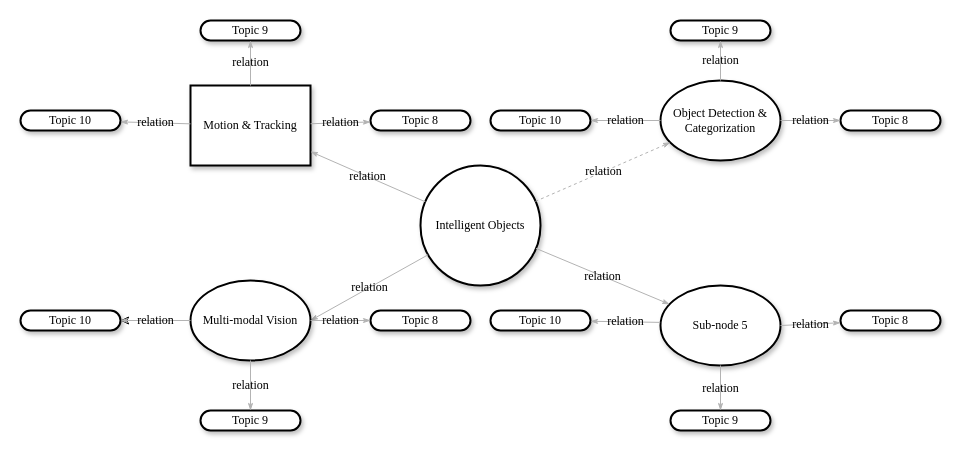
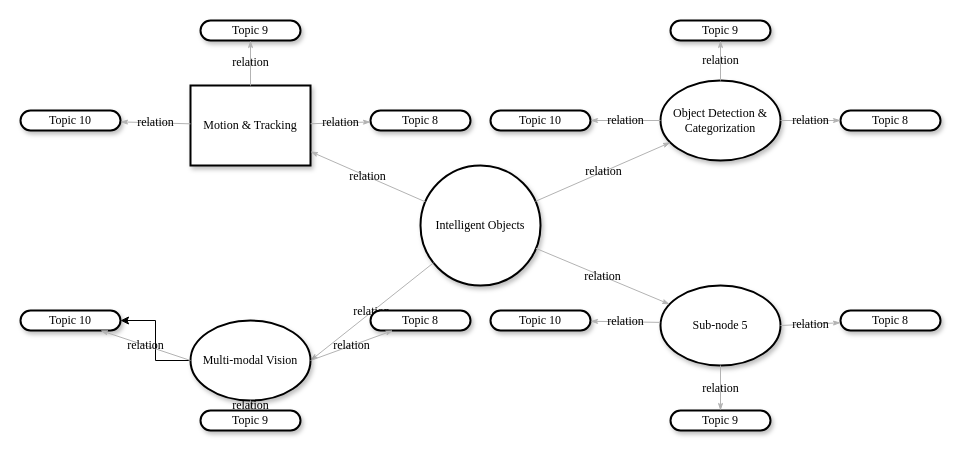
- <mxCell id="11" value="relation" style="edgeStyle=none;rounded=1;html=1;labelBackgroundColor=none;startArrow=none;startFill=0;startSize=5;endArrow=classicThin;endFill=1;endSize=5;jettySize=auto;orthogonalLoop=1;strokeColor=#B3B3B3;strokeWidth=1;fontFamily=Verdana;fontSize=12;dashed=1;" parent="1" source="5" target="4" edge="1"><mxGeometry relative="1" as="geometry" /></mxCell>
+ <mxCell id="11" value="relation" style="edgeStyle=none;rounded=1;html=1;labelBackgroundColor=none;startArrow=none;startFill=0;startSize=5;endArrow=classicThin;endFill=1;endSize=5;jettySize=auto;orthogonalLoop=1;strokeColor=#B3B3B3;strokeWidth=1;fontFamily=Verdana;fontSize=12" parent="1" source="5" target="4" edge="1"><mxGeometry relative="1" as="geometry" /></mxCell>
- <mxCell id="17" value="Multi-modal Vision" style="ellipse;whiteSpace=wrap;html=1;rounded=1;shadow=1;comic=0;labelBackgroundColor=none;strokeWidth=2;fontFamily=Verdana;fontSize=12;align=center;" vertex="1" parent="1"><mxGeometry x="190" y="280" width="120" height="80" as="geometry" /></mxCell>
+ <mxCell id="17" value="Multi-modal Vision" style="ellipse;whiteSpace=wrap;html=1;rounded=1;shadow=1;comic=0;labelBackgroundColor=none;strokeWidth=2;fontFamily=Verdana;fontSize=12;align=center;" vertex="1" parent="1"><mxGeometry x="190" y="320" width="120" height="80" as="geometry" /></mxCell>
